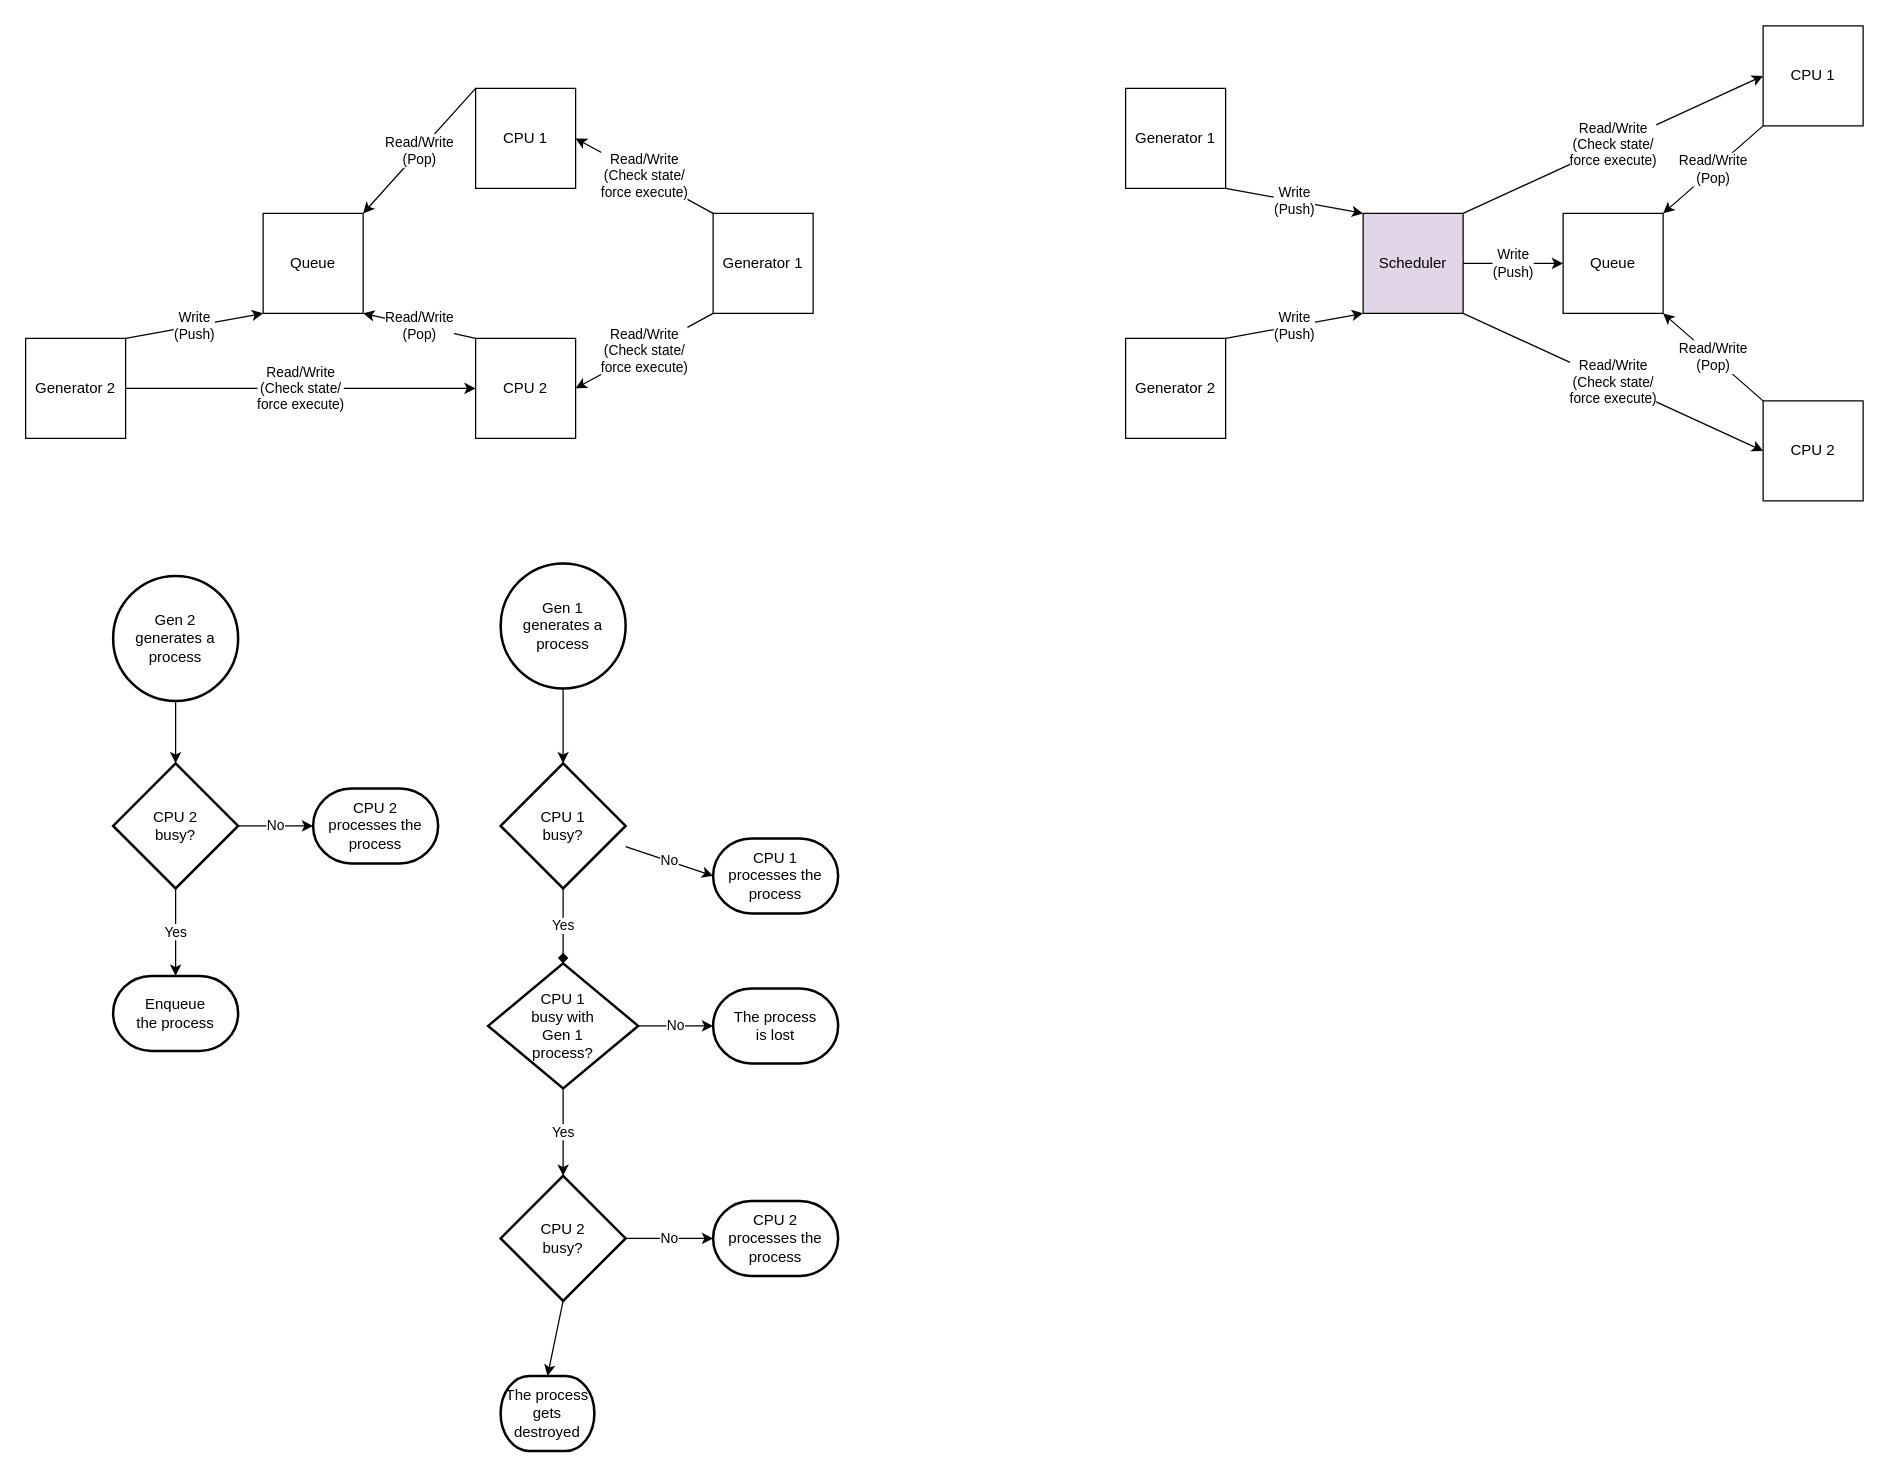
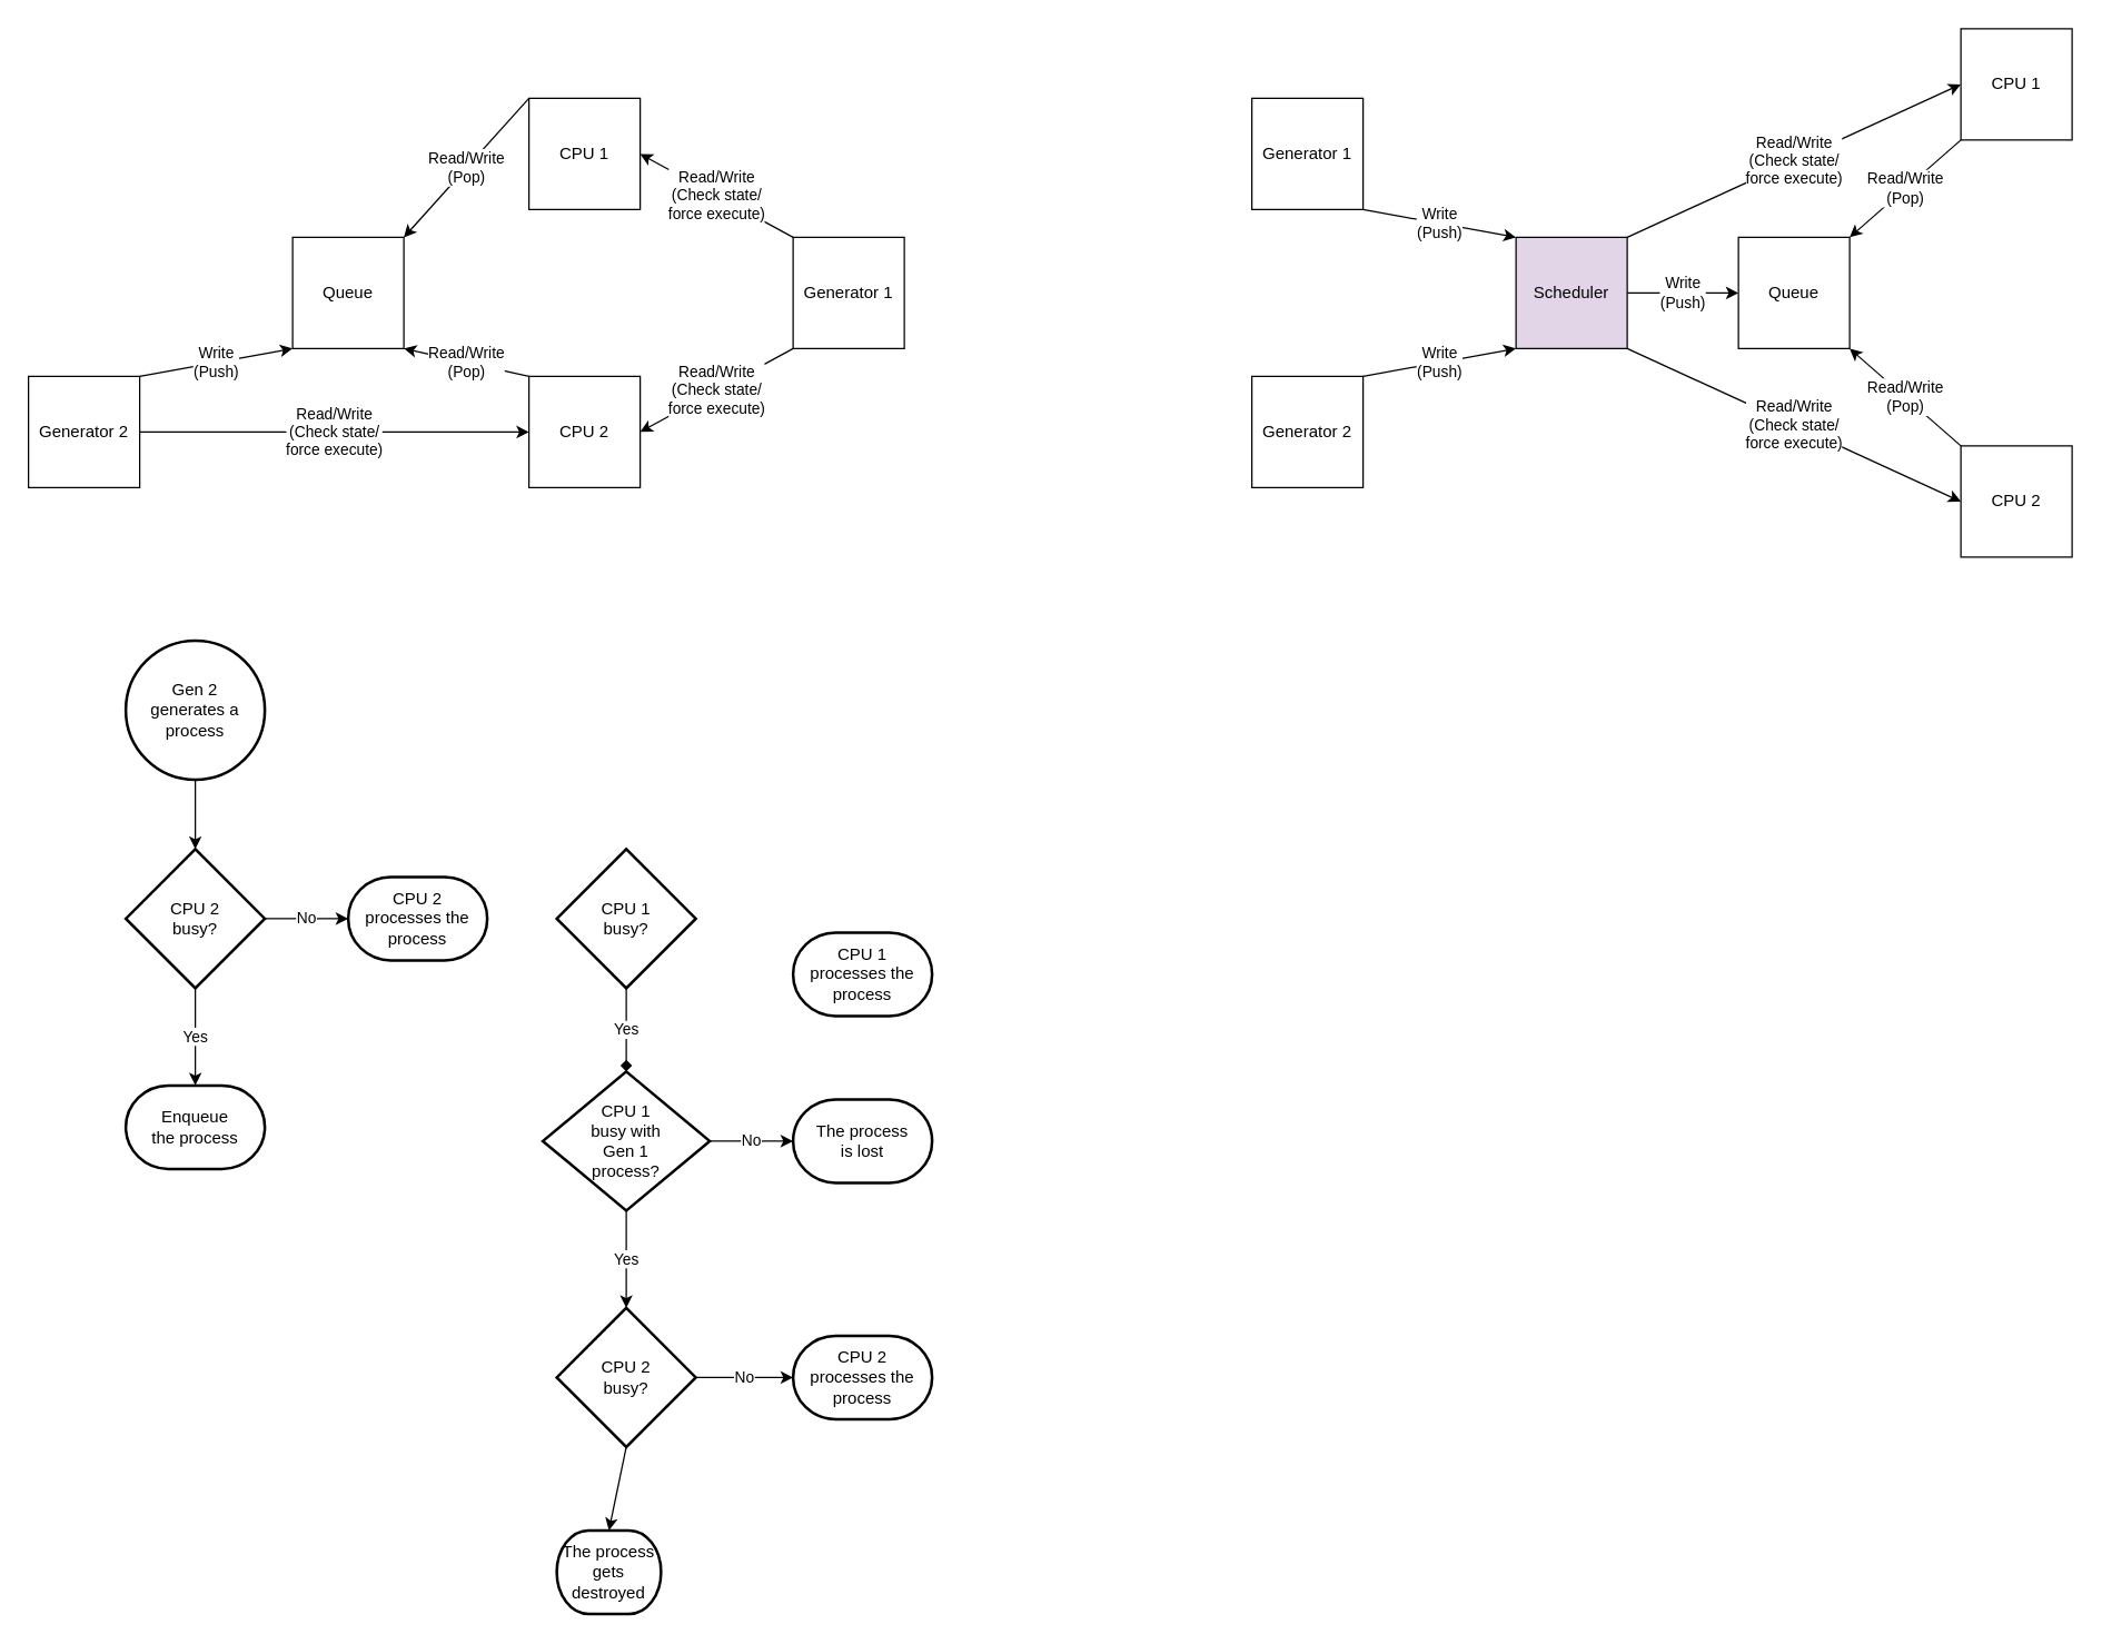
- <mxCell id="19" value="Gen 1&lt;br&gt;generates a&lt;br&gt;process" style="strokeWidth=2;html=1;shape=mxgraph.flowchart.start_2;whiteSpace=wrap;" vertex="1" parent="1"><mxGeometry x="400" y="450" width="100" height="100" as="geometry" /></mxCell>
- <mxCell id="24" value="" style="endArrow=classic;html=1;rounded=0;exitX=0.5;exitY=1;exitDx=0;exitDy=0;exitPerimeter=0;" edge="1" parent="1" source="19" target="23"><mxGeometry width="50" height="50" relative="1" as="geometry"><mxPoint x="580" y="580" as="sourcePoint" /><mxPoint x="630" y="530" as="targetPoint" /></mxGeometry></mxCell>
- <mxCell id="25" value="No" style="endArrow=classic;html=1;rounded=0;entryX=0;entryY=0.5;entryDx=0;entryDy=0;entryPerimeter=0;" edge="1" parent="1" source="23" target="22"><mxGeometry width="50" height="50" relative="1" as="geometry"><mxPoint x="560" y="710" as="sourcePoint" /><mxPoint x="610" y="660" as="targetPoint" /></mxGeometry></mxCell>
